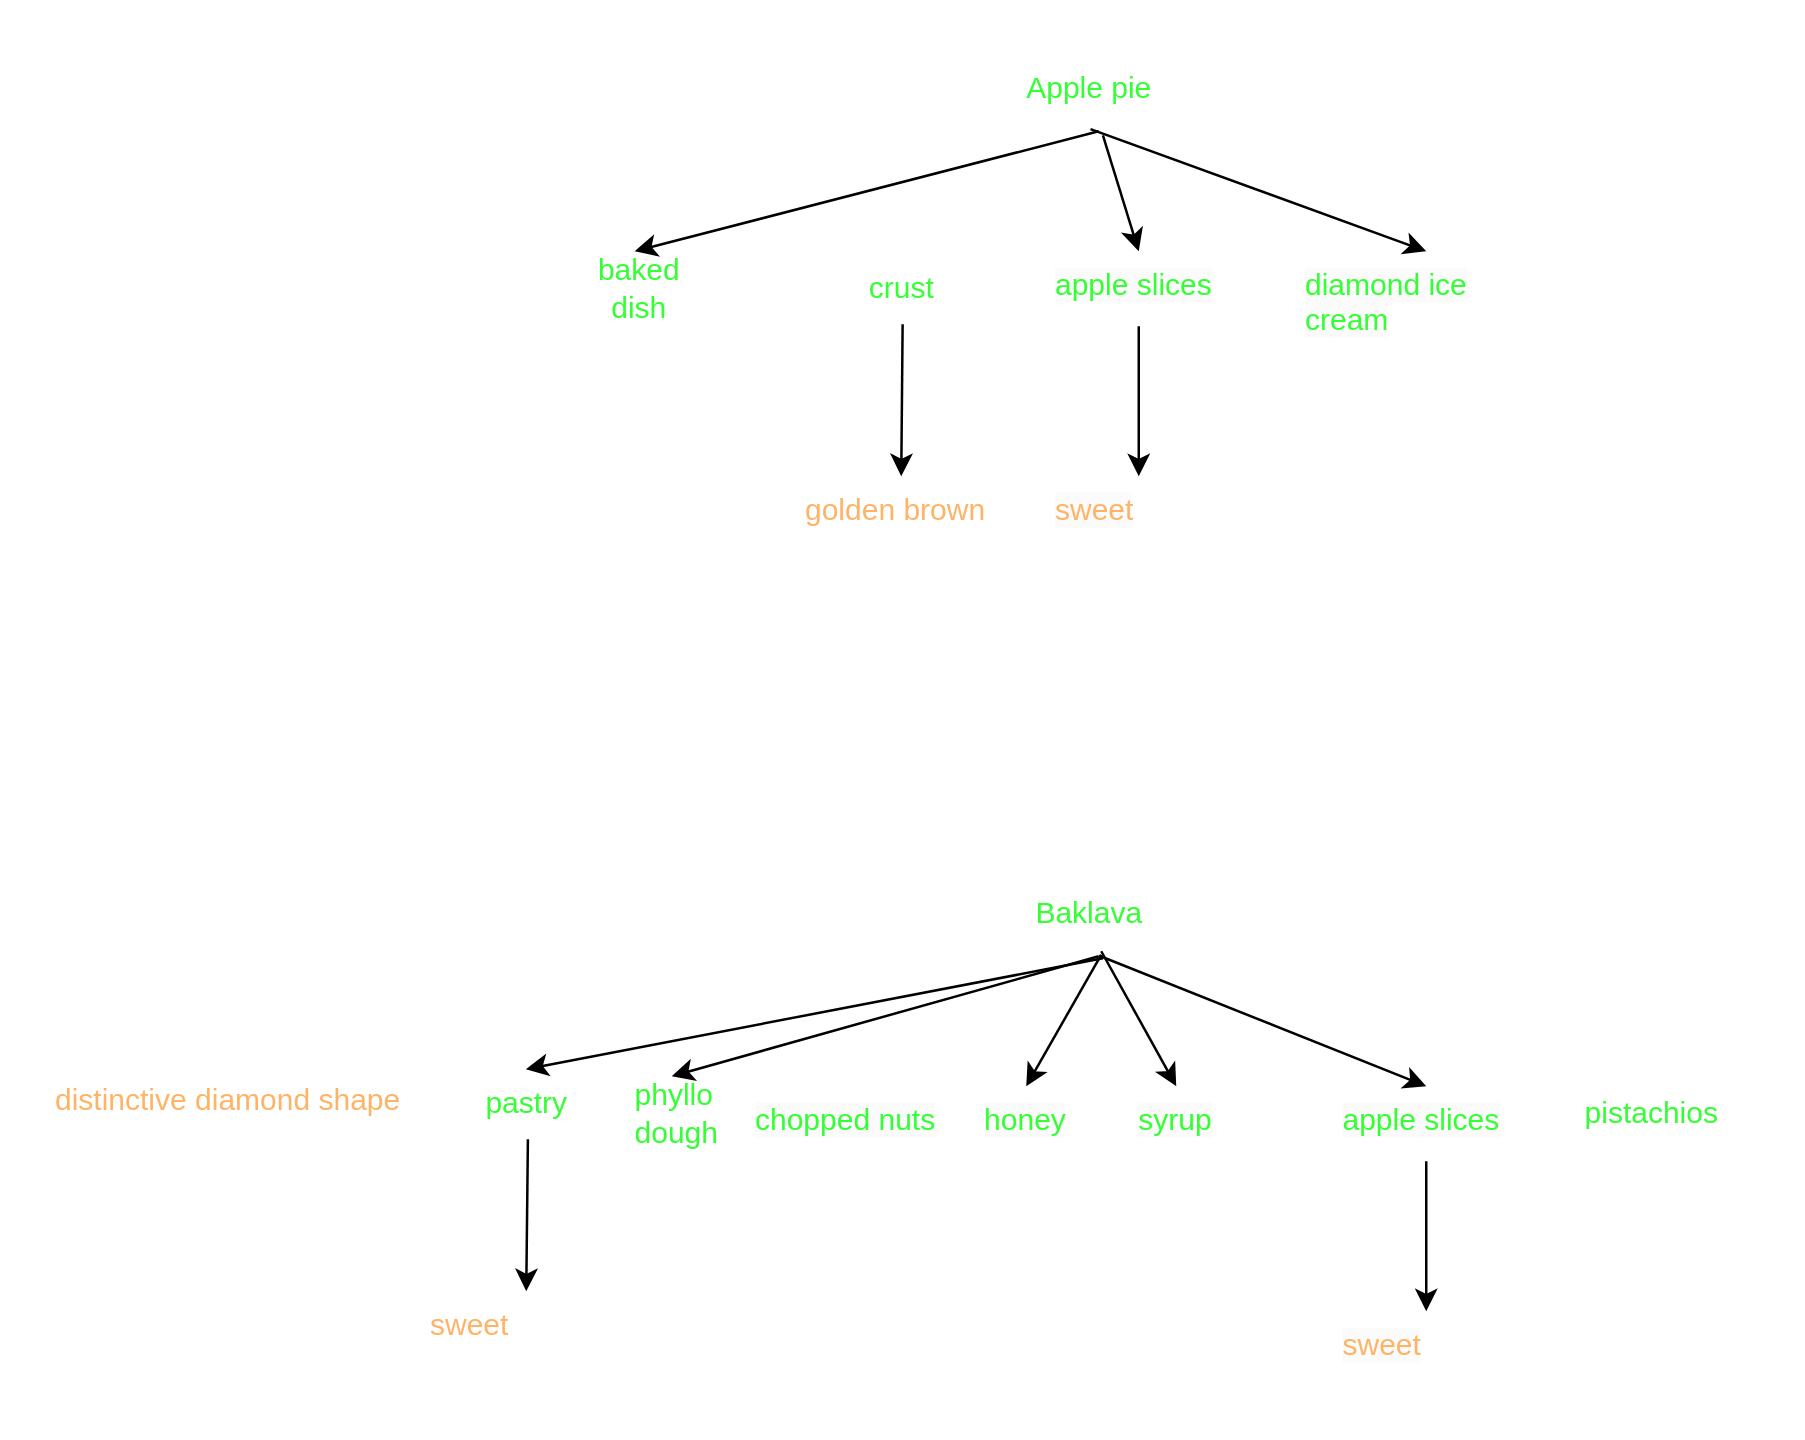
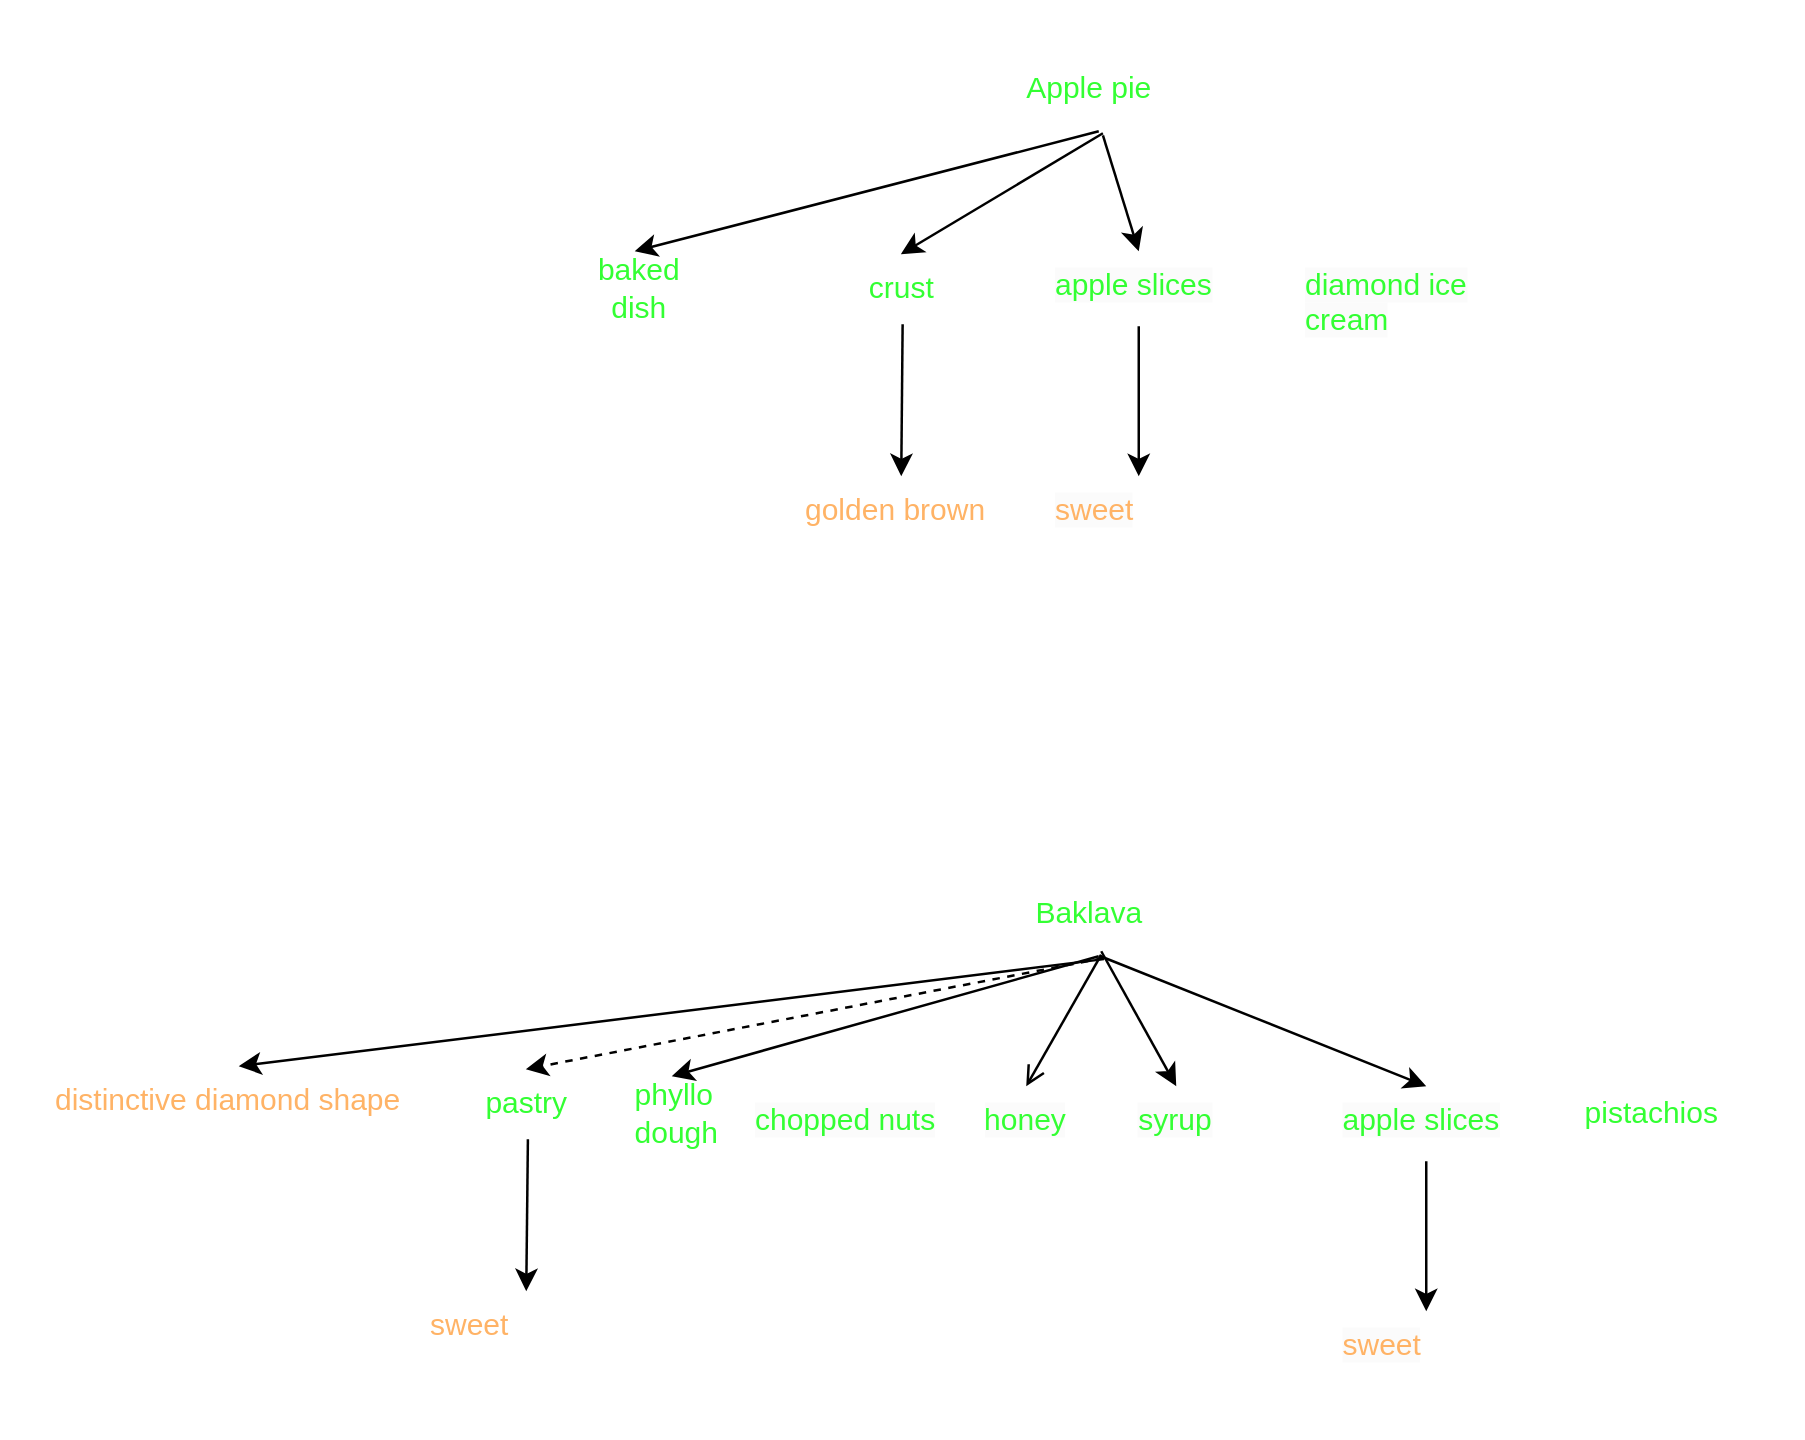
- <mxCell id="11" value="" style="endArrow=classic;html=1;rounded=0;entryX=0.5;entryY=0;entryDx=0;entryDy=0;exitX=0.51;exitY=1.039;exitDx=0;exitDy=0;exitPerimeter=0;" edge="1" parent="1" source="2" target="8"><mxGeometry width="50" height="50" relative="1" as="geometry"><mxPoint x="440" y="50" as="sourcePoint" /><mxPoint x="465" y="110" as="targetPoint" /></mxGeometry></mxCell>
+ <mxCell id="9" value="" style="endArrow=classic;html=1;rounded=0;entryX=0.497;entryY=0.039;entryDx=0;entryDy=0;entryPerimeter=0;exitX=0.581;exitY=1.094;exitDx=0;exitDy=0;exitPerimeter=0;" edge="1" parent="1" source="2" target="5"><mxGeometry width="50" height="50" relative="1" as="geometry"><mxPoint x="430" y="50" as="sourcePoint" /><mxPoint x="278" y="110" as="targetPoint" /></mxGeometry></mxCell>
+ <mxCell id="32" value="" style="endArrow=classic;html=1;rounded=0;fontFamily=Helvetica;fontSize=12;fontColor=default;entryX=0.5;entryY=0;entryDx=0;entryDy=0;exitX=0.587;exitY=1.105;exitDx=0;exitDy=0;exitPerimeter=0;" edge="1" parent="1" source="15" target="31"><mxGeometry width="50" height="50" relative="1" as="geometry"><mxPoint x="280" y="440" as="sourcePoint" /><mxPoint x="330" y="390" as="targetPoint" /></mxGeometry></mxCell>
- <mxCell id="22" value="" style="endArrow=classic;html=1;rounded=0;entryX=0.497;entryY=0.039;entryDx=0;entryDy=0;entryPerimeter=0;exitX=0.581;exitY=1.094;exitDx=0;exitDy=0;exitPerimeter=0;" edge="1" parent="1" source="15" target="18"><mxGeometry width="50" height="50" relative="1" as="geometry"><mxPoint x="430" y="380" as="sourcePoint" /><mxPoint x="278" y="440" as="targetPoint" /></mxGeometry></mxCell>
+ <mxCell id="22" value="" style="endArrow=classic;html=1;rounded=0;entryX=0.497;entryY=0.039;entryDx=0;entryDy=0;entryPerimeter=0;exitX=0.581;exitY=1.094;exitDx=0;exitDy=0;exitPerimeter=0;dashed=1;" edge="1" parent="1" source="15" target="18"><mxGeometry width="50" height="50" relative="1" as="geometry"><mxPoint x="430" y="380" as="sourcePoint" /><mxPoint x="278" y="440" as="targetPoint" /></mxGeometry></mxCell>
- <mxCell id="28" value="" style="endArrow=classic;html=1;rounded=0;entryX=0.5;entryY=0;entryDx=0;entryDy=0;exitX=0.571;exitY=1.049;exitDx=0;exitDy=0;exitPerimeter=0;" edge="1" parent="1" target="27" source="15"><mxGeometry width="50" height="50" relative="1" as="geometry"><mxPoint x="626" y="320" as="sourcePoint" /><mxPoint x="655" y="379" as="targetPoint" /></mxGeometry></mxCell>
+ <mxCell id="28" value="" style="endArrow=open;html=1;rounded=0;entryX=0.5;entryY=0;entryDx=0;entryDy=0;exitX=0.571;exitY=1.049;exitDx=0;exitDy=0;exitPerimeter=0;" edge="1" parent="1" target="27" source="15"><mxGeometry width="50" height="50" relative="1" as="geometry"><mxPoint x="626" y="320" as="sourcePoint" /><mxPoint x="655" y="379" as="targetPoint" /></mxGeometry></mxCell>
